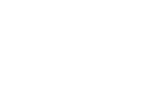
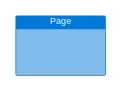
+ <mxCell id="2" value="Page" style="html=1;strokeColor=none;fillColor=#0079D6;labelPosition=center;verticalLabelPosition=middle;verticalAlign=top;align=center;fontSize=12;outlineConnect=0;spacingTop=-6;fontColor=#FFFFFF;shape=mxgraph.sitemap.page;" vertex="1" parent="1"><mxGeometry x="20" y="20" width="120" height="80" as="geometry" /></mxCell>
